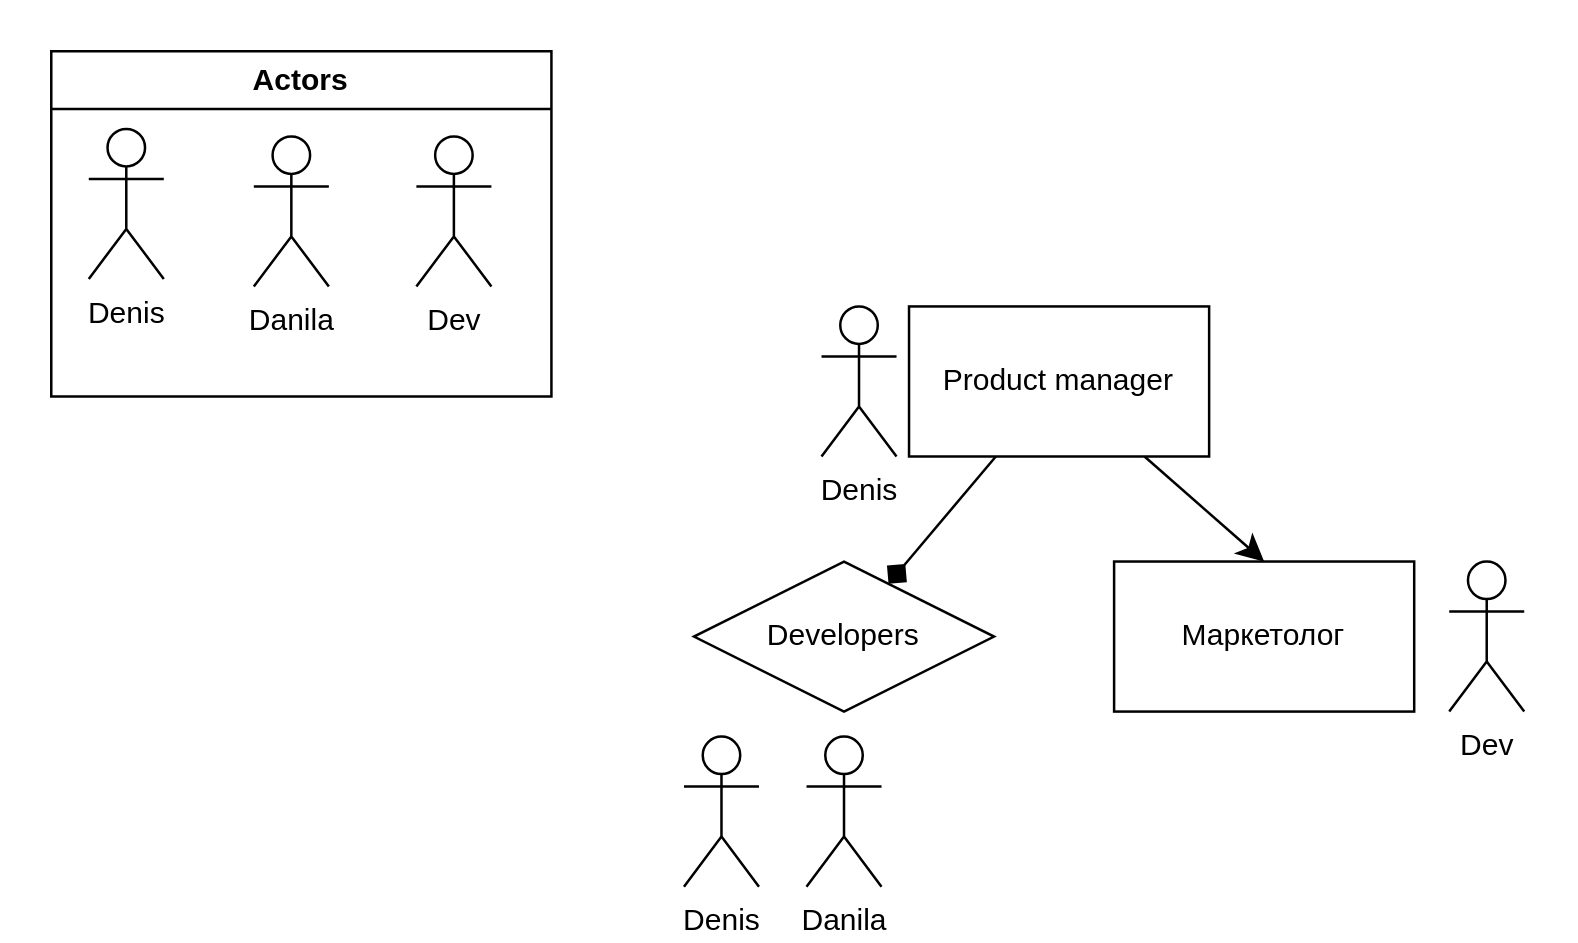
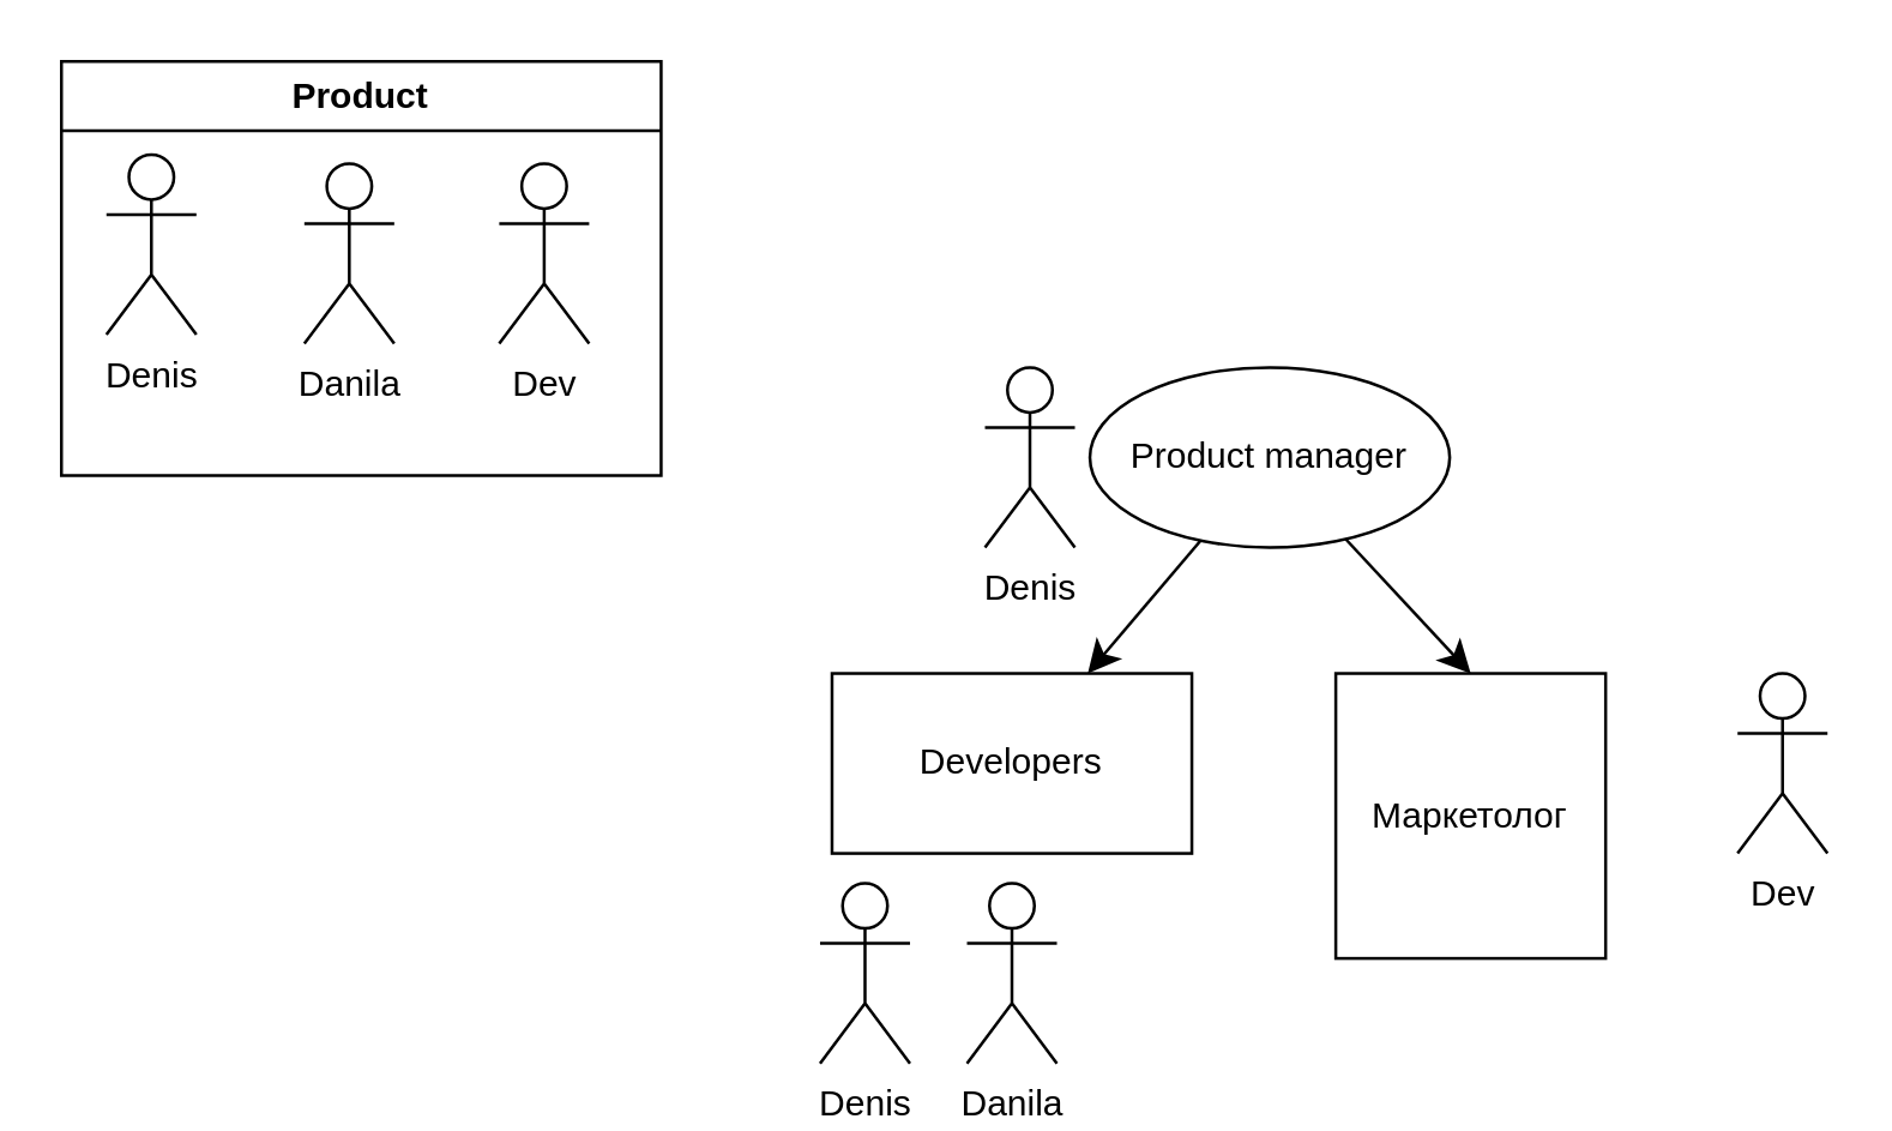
- <mxCell id="7" value="Actors" style="swimlane;whiteSpace=wrap;html=1;" vertex="1" parent="1"><mxGeometry x="20" y="20" width="200" height="138" as="geometry" /></mxCell>
+ <mxCell id="7" value="Product" style="swimlane;whiteSpace=wrap;html=1;" vertex="1" parent="1"><mxGeometry x="20" y="20" width="200" height="138" as="geometry" /></mxCell>
- <mxCell id="4" value="Product manager" style="rounded=0;whiteSpace=wrap;html=1;" vertex="1" parent="1"><mxGeometry x="363" y="122" width="120" height="60" as="geometry" /></mxCell>
+ <mxCell id="4" value="Product manager" style="ellipse;whiteSpace=wrap;html=1;" vertex="1" parent="1"><mxGeometry x="363" y="122" width="120" height="60" as="geometry" /></mxCell>
- <mxCell id="2" style="edgeStyle=none;curved=1;rounded=0;orthogonalLoop=1;jettySize=auto;html=1;fontSize=12;startSize=8;endSize=8;endArrow=diamond;" edge="1" parent="1" source="4" target="6"><mxGeometry relative="1" as="geometry" /></mxCell>
+ <mxCell id="2" style="edgeStyle=none;curved=1;rounded=0;orthogonalLoop=1;jettySize=auto;html=1;fontSize=12;startSize=8;endSize=8;" edge="1" parent="1" source="4" target="6"><mxGeometry relative="1" as="geometry" /></mxCell>
- <mxCell id="6" value="Developers" style="rhombus;whiteSpace=wrap;html=1;" vertex="1" parent="1"><mxGeometry x="277" y="224" width="120" height="60" as="geometry" /></mxCell>
+ <mxCell id="6" value="Developers" style="rounded=0;whiteSpace=wrap;html=1;" vertex="1" parent="1"><mxGeometry x="277" y="224" width="120" height="60" as="geometry" /></mxCell>
- <mxCell id="5" value="Маркетолог" style="rounded=0;whiteSpace=wrap;html=1;" vertex="1" parent="1"><mxGeometry x="445" y="224" width="120" height="60" as="geometry" /></mxCell>
+ <mxCell id="5" value="Маркетолог" style="rounded=0;whiteSpace=wrap;html=1;" vertex="1" parent="1"><mxGeometry x="445" y="224" width="90" height="95" as="geometry" /></mxCell>
